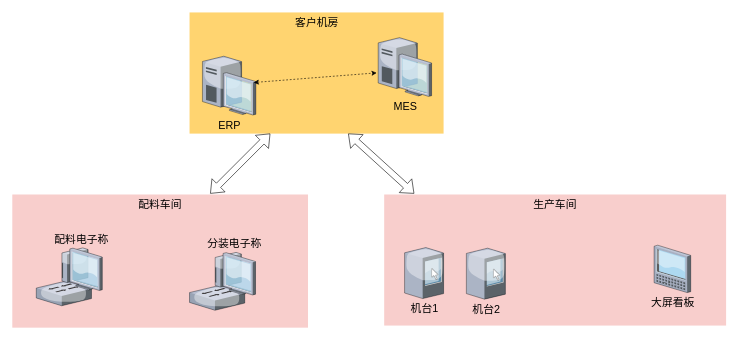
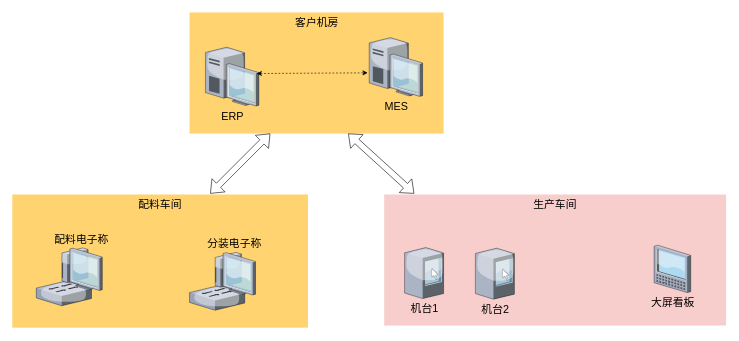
- <mxCell id="8" value="&lt;font style=&quot;font-size: 18px;&quot;&gt;MES&lt;/font&gt;" style="verticalLabelPosition=bottom;aspect=fixed;html=1;verticalAlign=top;strokeColor=none;shape=mxgraph.citrix.desktop;fillColor=#66B2FF;gradientColor=#0066CC;fontSize=14;" vertex="1" parent="1"><mxGeometry x="630" y="62" width="89" height="98" as="geometry" /></mxCell>
+ <mxCell id="8" value="&lt;font style=&quot;font-size: 18px;&quot;&gt;MES&lt;/font&gt;" style="verticalLabelPosition=bottom;aspect=fixed;html=1;verticalAlign=top;strokeColor=none;shape=mxgraph.citrix.desktop;fillColor=#66B2FF;gradientColor=#0066CC;fontSize=14;" vertex="1" parent="1"><mxGeometry x="615" y="62" width="89" height="98" as="geometry" /></mxCell>
- <mxCell id="5" value="&lt;font style=&quot;font-size: 18px;&quot;&gt;ERP&lt;/font&gt;" style="verticalLabelPosition=bottom;aspect=fixed;html=1;verticalAlign=top;strokeColor=none;shape=mxgraph.citrix.desktop;fillColor=#66B2FF;gradientColor=#0066CC;fontSize=14;" parent="1" vertex="1"><mxGeometry x="337" y="93" width="89" height="98" as="geometry" /></mxCell>
+ <mxCell id="5" value="&lt;font style=&quot;font-size: 18px;&quot;&gt;ERP&lt;/font&gt;" style="verticalLabelPosition=bottom;aspect=fixed;html=1;verticalAlign=top;strokeColor=none;shape=mxgraph.citrix.desktop;fillColor=#66B2FF;gradientColor=#0066CC;fontSize=14;" parent="1" vertex="1"><mxGeometry x="342" y="78" width="89" height="98" as="geometry" /></mxCell>
- <mxCell id="2" value="&lt;font style=&quot;font-size: 18px;&quot;&gt;配料车间&lt;/font&gt;" style="whiteSpace=wrap;html=1;fillColor=#f8cecc;fontSize=14;strokeColor=none;verticalAlign=top;" parent="1" vertex="1"><mxGeometry x="20" y="323.5" width="493" height="222" as="geometry" /></mxCell>
+ <mxCell id="2" value="&lt;font style=&quot;font-size: 18px;&quot;&gt;配料车间&lt;/font&gt;" style="whiteSpace=wrap;html=1;fillColor=#ffd470;fontSize=14;strokeColor=none;verticalAlign=top;" parent="1" vertex="1"><mxGeometry x="20" y="323.5" width="493" height="222" as="geometry" /></mxCell>
- <mxCell id="14" value="&lt;font style=&quot;font-size: 18px;&quot;&gt;机台2&lt;/font&gt;" style="verticalLabelPosition=bottom;sketch=0;aspect=fixed;html=1;verticalAlign=top;strokeColor=none;align=center;outlineConnect=0;shape=mxgraph.citrix.kiosk;" vertex="1" parent="1"><mxGeometry x="777" y="413" width="65" height="85" as="geometry" /></mxCell>
+ <mxCell id="14" value="&lt;font style=&quot;font-size: 18px;&quot;&gt;机台2&lt;/font&gt;" style="verticalLabelPosition=bottom;sketch=0;aspect=fixed;html=1;verticalAlign=top;strokeColor=none;align=center;outlineConnect=0;shape=mxgraph.citrix.kiosk;" vertex="1" parent="1"><mxGeometry x="792" y="413" width="65" height="85" as="geometry" /></mxCell>
